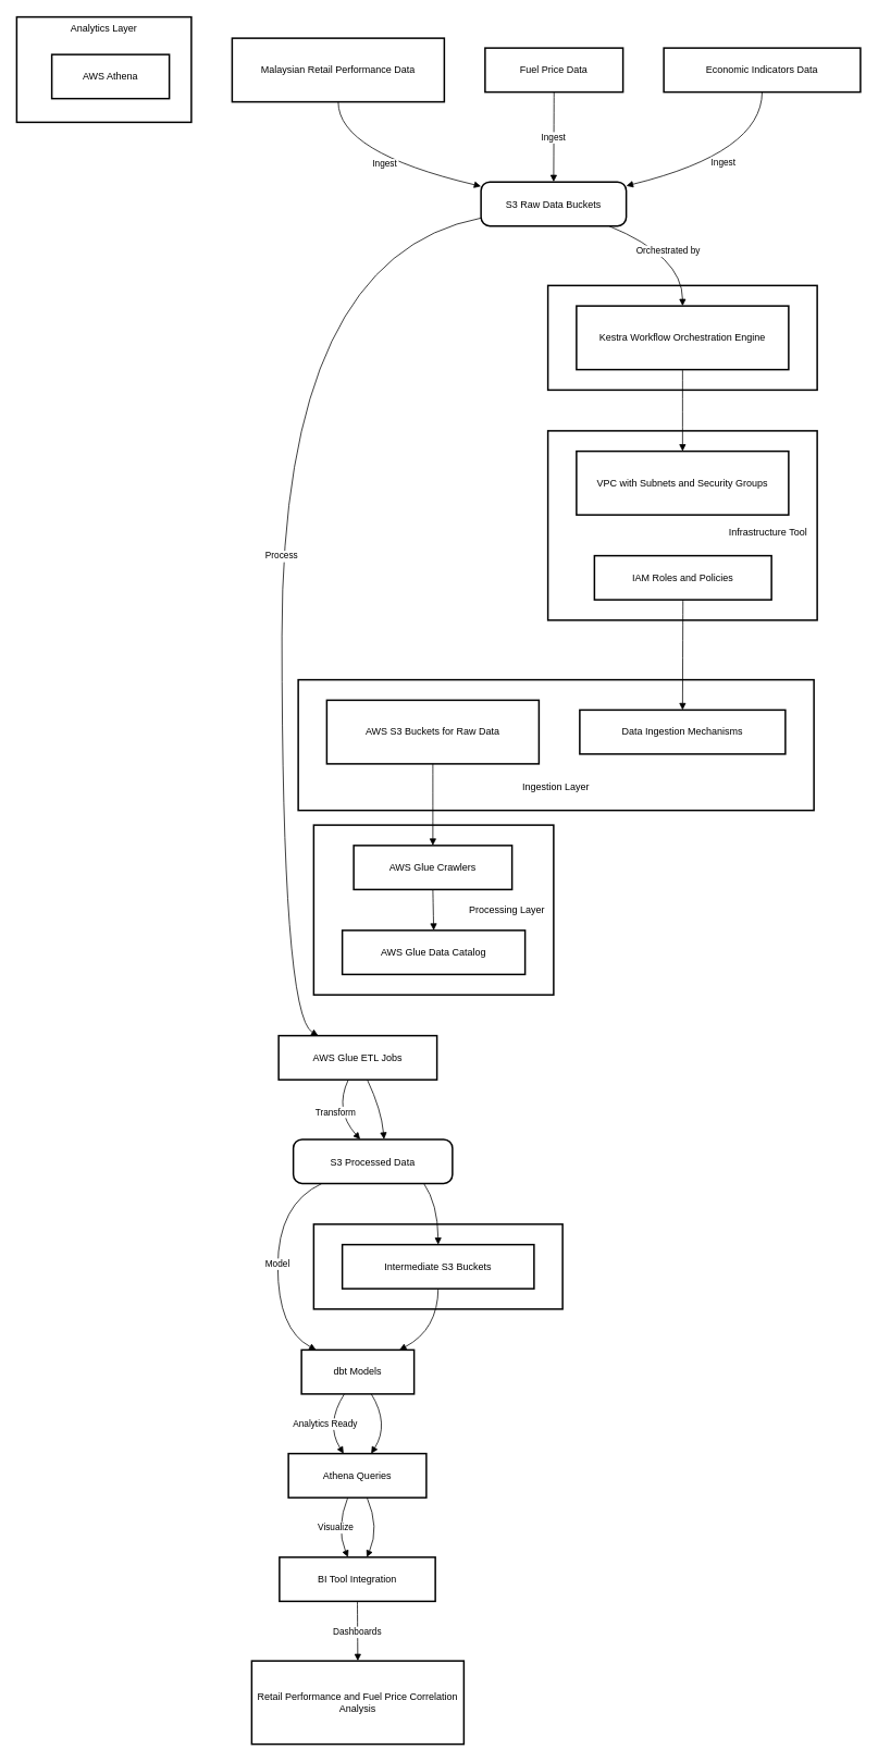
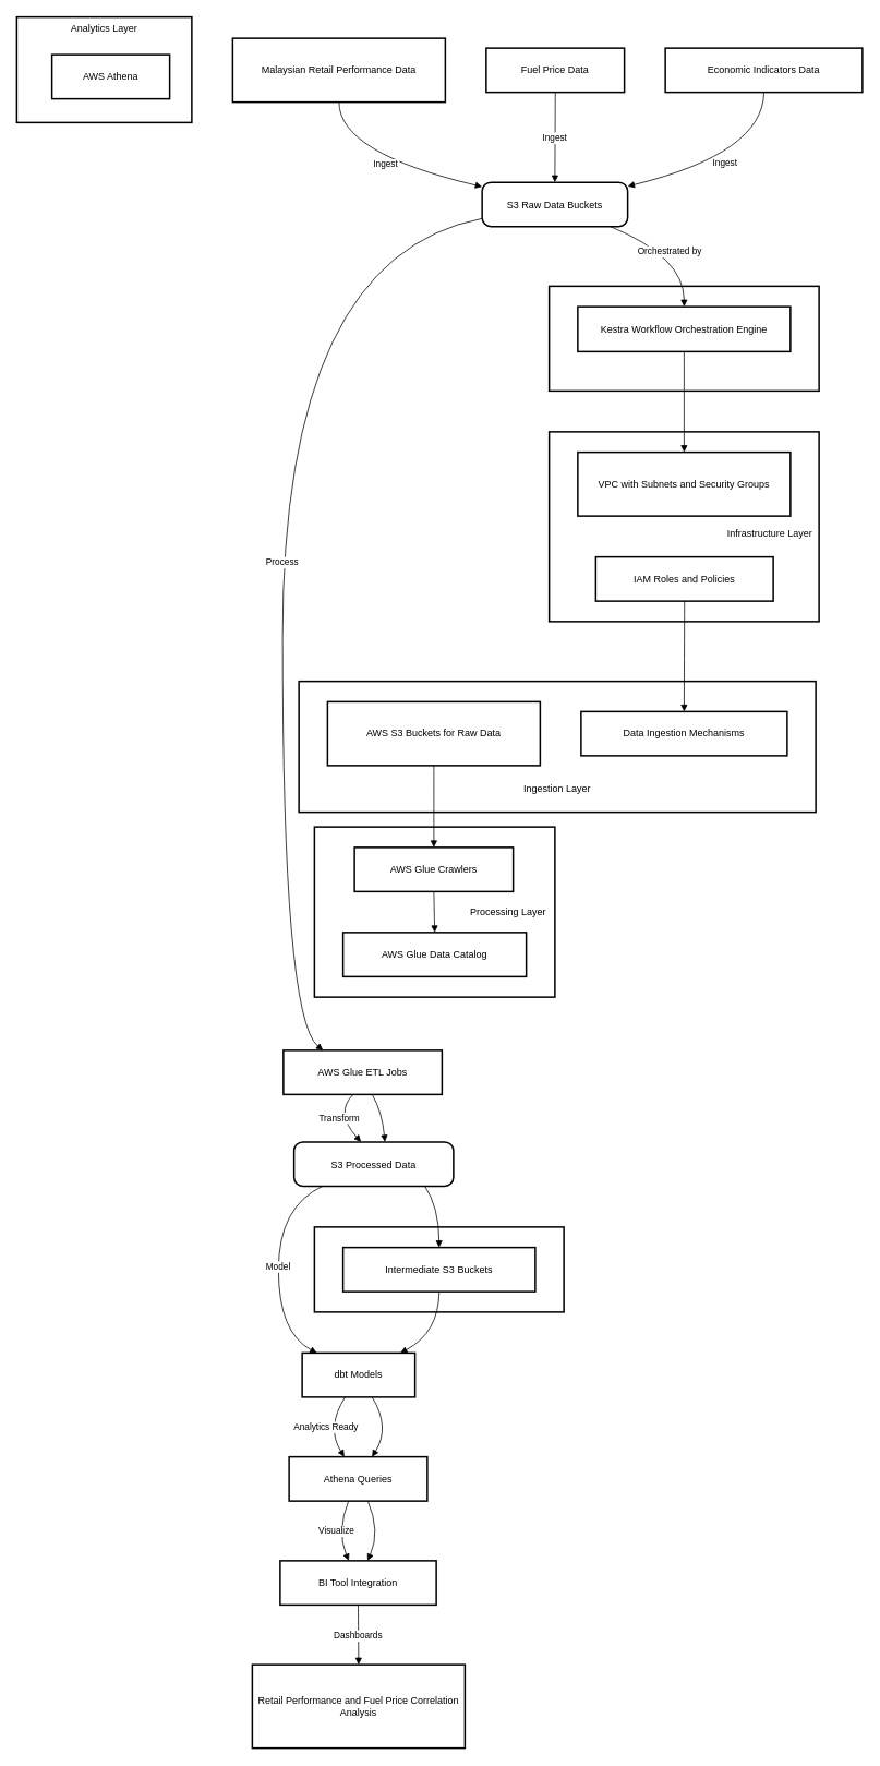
- <mxCell id="26" value="Kestra Workflow Orchestration Engine" style="whiteSpace=wrap;strokeWidth=2;" parent="1" vertex="1"><mxGeometry x="706" y="374" width="260" height="78" as="geometry" /></mxCell>
+ <mxCell id="26" value="Kestra Workflow Orchestration Engine" style="whiteSpace=wrap;strokeWidth=2;" parent="1" vertex="1"><mxGeometry x="706" y="374" width="260" height="55" as="geometry" /></mxCell>
- <mxCell id="8" value="                                       &#10;                                                               Infrastructure Tool" style="whiteSpace=wrap;strokeWidth=2;" parent="1" vertex="1"><mxGeometry x="671" y="527" width="330" height="232" as="geometry" /></mxCell>
+ <mxCell id="8" value="                                       &#10;                                                               Infrastructure Layer" style="whiteSpace=wrap;strokeWidth=2;" parent="1" vertex="1"><mxGeometry x="671" y="527" width="330" height="232" as="geometry" /></mxCell>
- <mxCell id="13" value="AWS Glue ETL Jobs" style="whiteSpace=wrap;strokeWidth=2;" parent="1" vertex="1"><mxGeometry x="341" y="1268" width="194" height="54" as="geometry" /></mxCell>
+ <mxCell id="13" value="AWS Glue ETL Jobs" style="whiteSpace=wrap;strokeWidth=2;" parent="1" vertex="1"><mxGeometry x="346" y="1283" width="194" height="54" as="geometry" /></mxCell>
